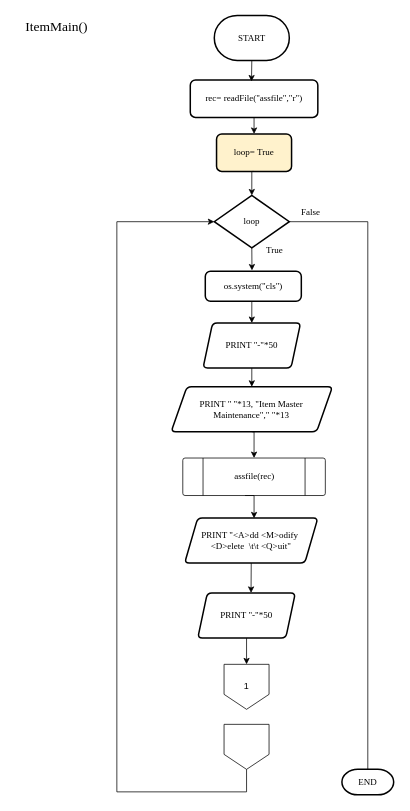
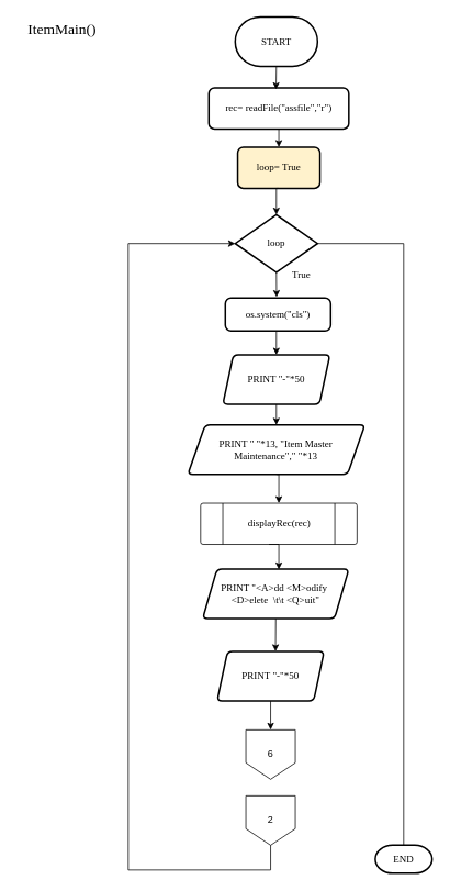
- <mxCell id="25" value="False" style="text;html=1;align=center;verticalAlign=middle;resizable=0;points=[];autosize=1;strokeColor=none;fillColor=none;fontFamily=Times New Roman;fontSize=12;" parent="1" vertex="1"><mxGeometry x="387.89" y="268" width="50" height="30" as="geometry" /></mxCell>
- <mxCell id="15" value="assfile(rec)" style="text;html=1;align=center;verticalAlign=middle;resizable=0;points=[];autosize=1;strokeColor=none;fillColor=none;fontFamily=Times New Roman;fontSize=12;" parent="1" vertex="1"><mxGeometry x="287.89" y="620" width="100" height="30" as="geometry" /></mxCell>
+ <mxCell id="15" value="displayRec(rec)" style="text;html=1;align=center;verticalAlign=middle;resizable=0;points=[];autosize=1;strokeColor=none;fillColor=none;fontFamily=Times New Roman;fontSize=12;" parent="1" vertex="1"><mxGeometry x="287.89" y="620" width="100" height="30" as="geometry" /></mxCell>
- <mxCell id="28" value="1" style="text;strokeColor=none;align=center;fillColor=none;html=1;verticalAlign=middle;whiteSpace=wrap;rounded=0;" vertex="1" parent="1"><mxGeometry x="297.89" y="900" width="60" height="30" as="geometry" /></mxCell>
+ <mxCell id="28" value="6" style="text;strokeColor=none;align=center;fillColor=none;html=1;verticalAlign=middle;whiteSpace=wrap;rounded=0;" vertex="1" parent="1"><mxGeometry x="297.89" y="900" width="60" height="30" as="geometry" /></mxCell>
+ <mxCell id="30" value="2" style="text;strokeColor=none;align=center;fillColor=none;html=1;verticalAlign=middle;whiteSpace=wrap;rounded=0;" vertex="1" parent="1"><mxGeometry x="297.89" y="980" width="60" height="30" as="geometry" /></mxCell>
